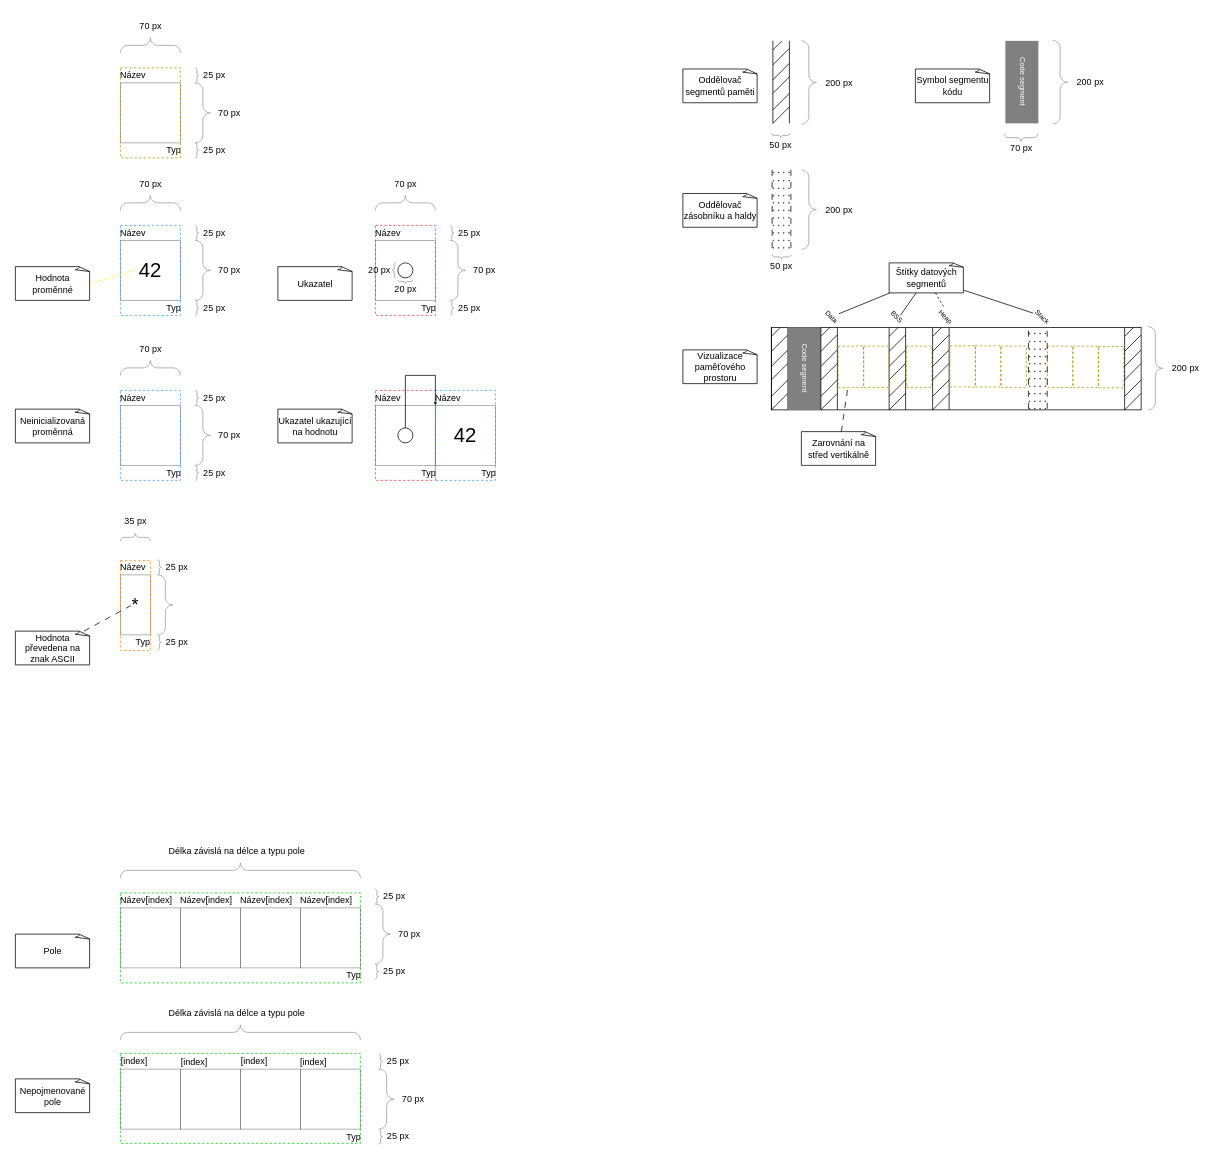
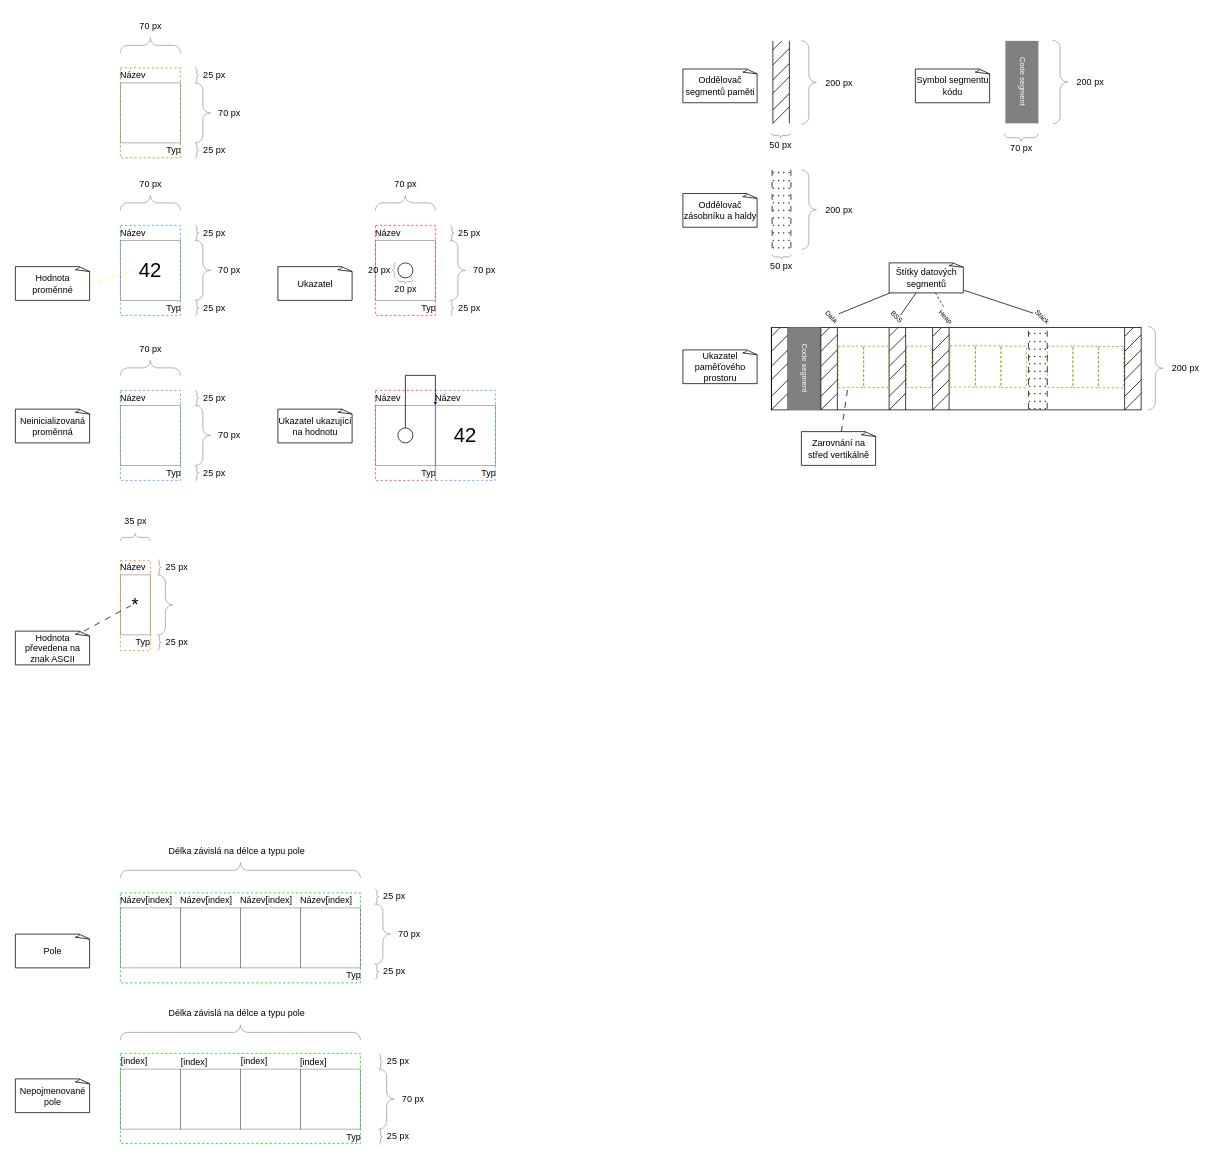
- <mxCell id="134" value="Vizualizace paměťového prostoru" style="whiteSpace=wrap;html=1;shape=mxgraph.basic.document" vertex="1" parent="1"><mxGeometry x="910" y="466" width="100" height="45" as="geometry" /></mxCell>
+ <mxCell id="134" value="Ukazatel paměťového prostoru" style="whiteSpace=wrap;html=1;shape=mxgraph.basic.document" vertex="1" parent="1"><mxGeometry x="910" y="466" width="100" height="45" as="geometry" /></mxCell>
